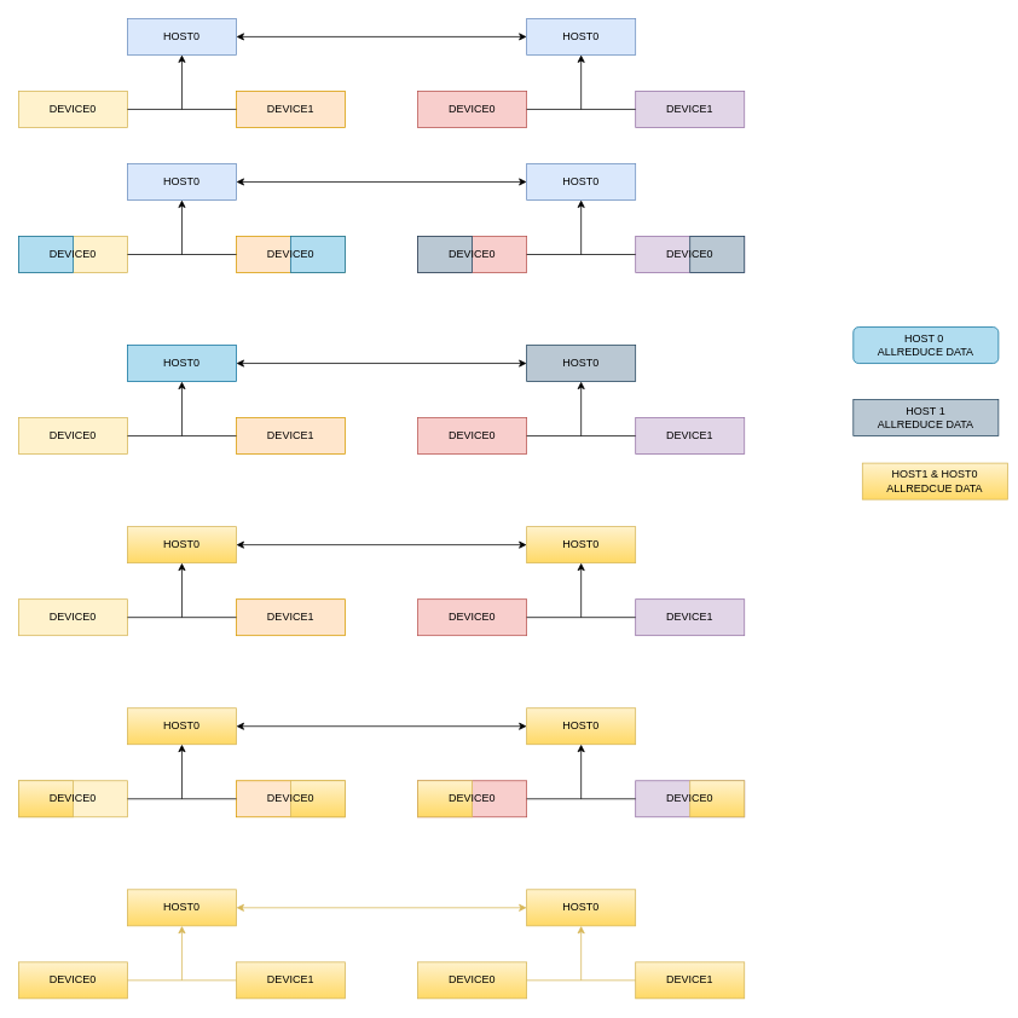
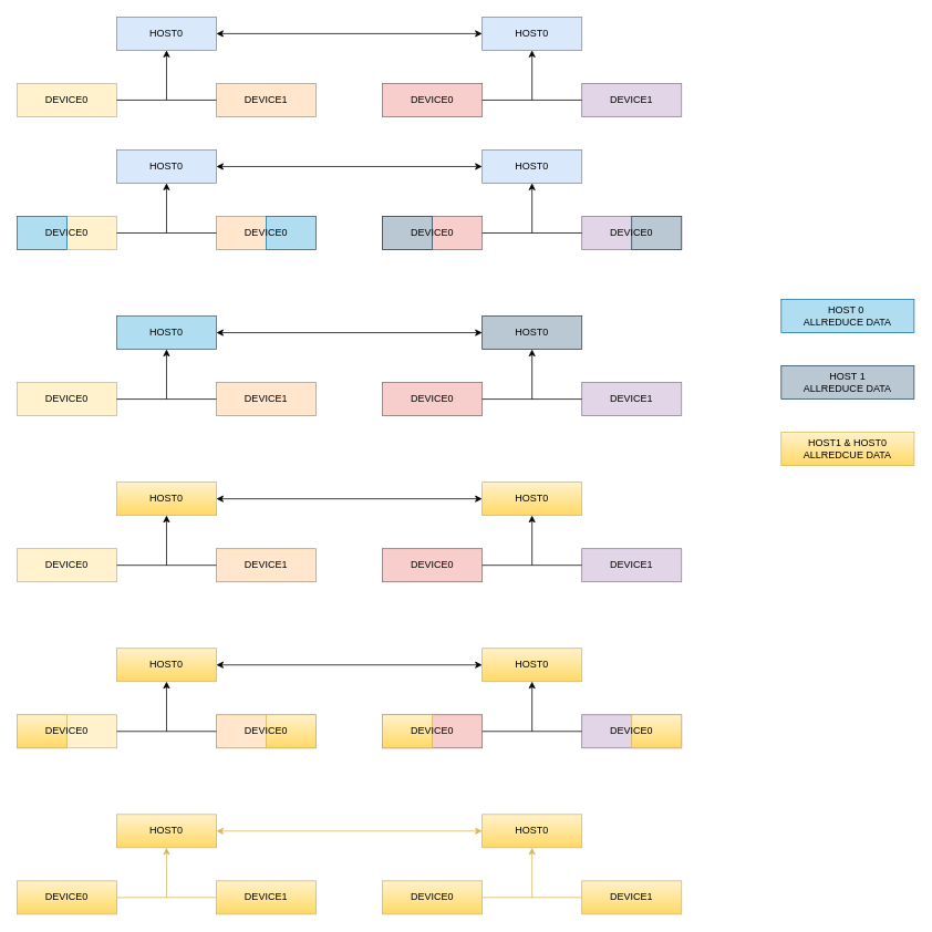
- <mxCell id="84" value="HOST 0&amp;nbsp;&lt;br&gt;ALLREDUCE DATA" style="whiteSpace=wrap;html=1;fillColor=#b1ddf0;strokeColor=#10739e;rounded=1;" vertex="1" parent="1"><mxGeometry x="940" y="360" width="160" height="40" as="geometry" /></mxCell>
+ <mxCell id="84" value="HOST 0&amp;nbsp;&lt;br&gt;ALLREDUCE DATA" style="rounded=0;whiteSpace=wrap;html=1;fillColor=#b1ddf0;strokeColor=#10739e;" vertex="1" parent="1"><mxGeometry x="940" y="360" width="160" height="40" as="geometry" /></mxCell>
- <mxCell id="86" value="HOST1 &amp;amp; HOST0&lt;br&gt;ALLREDCUE DATA" style="rounded=0;whiteSpace=wrap;html=1;fillColor=#fff2cc;strokeColor=#d6b656;gradientColor=#ffd966;" vertex="1" parent="1"><mxGeometry x="950" y="510" width="160" height="40" as="geometry" /></mxCell>
+ <mxCell id="86" value="HOST1 &amp;amp; HOST0&lt;br&gt;ALLREDCUE DATA" style="rounded=0;whiteSpace=wrap;html=1;fillColor=#fff2cc;strokeColor=#d6b656;gradientColor=#ffd966;" vertex="1" parent="1"><mxGeometry x="940" y="520" width="160" height="40" as="geometry" /></mxCell>
